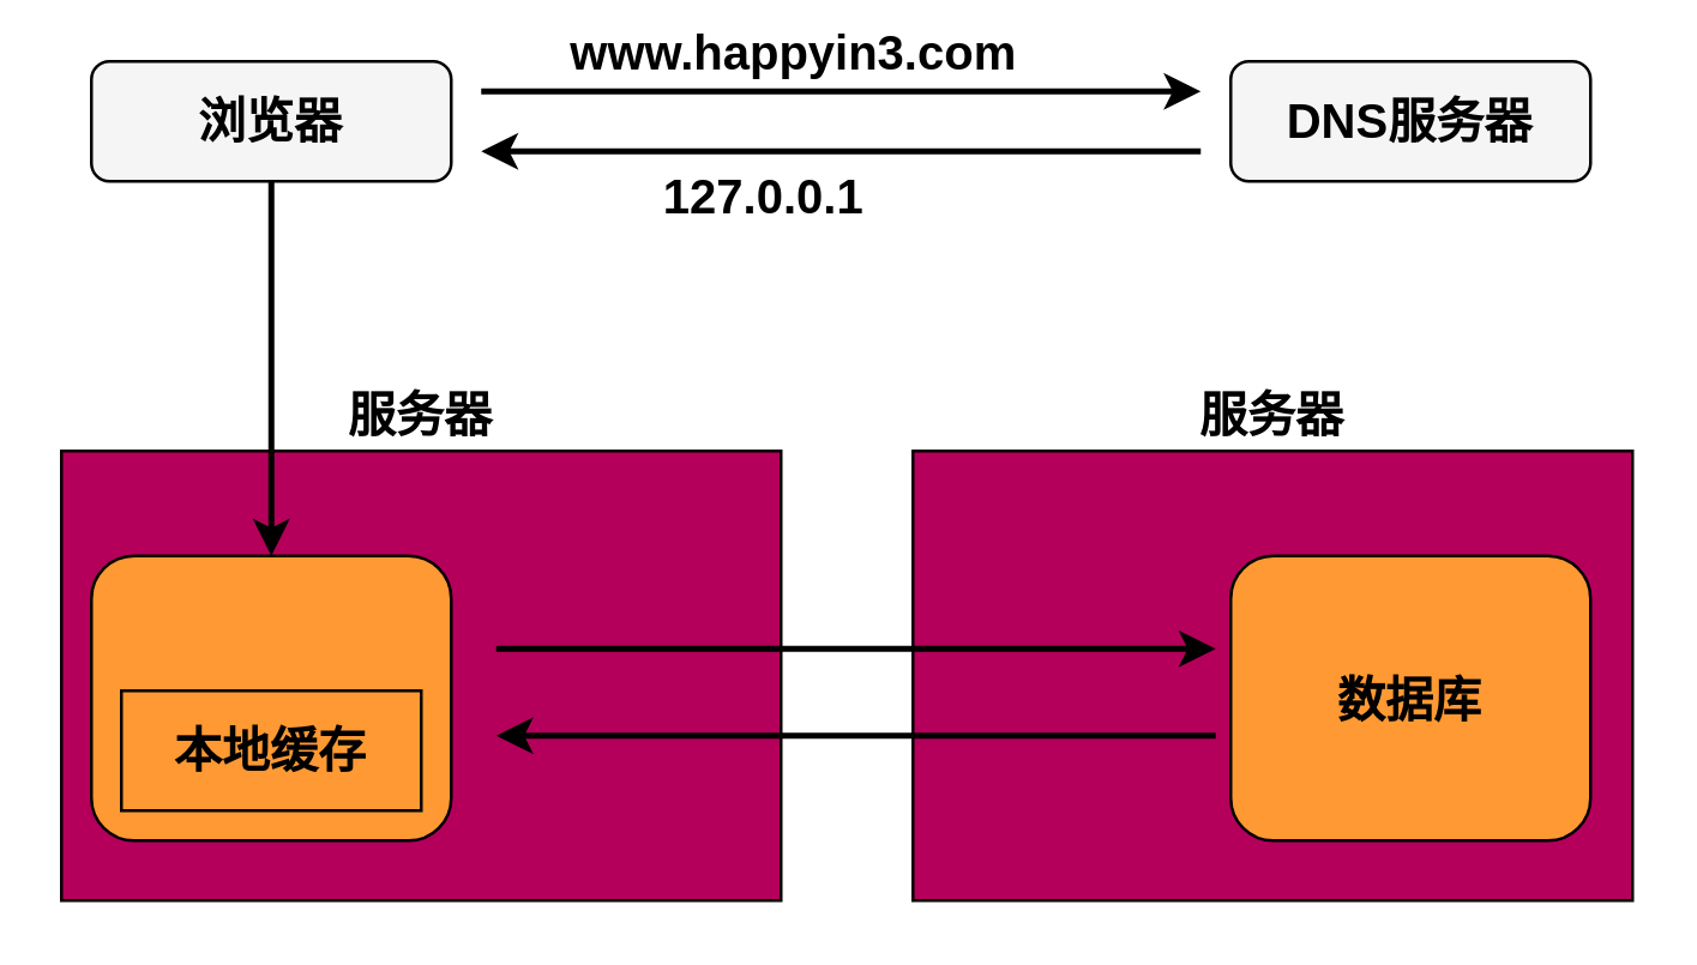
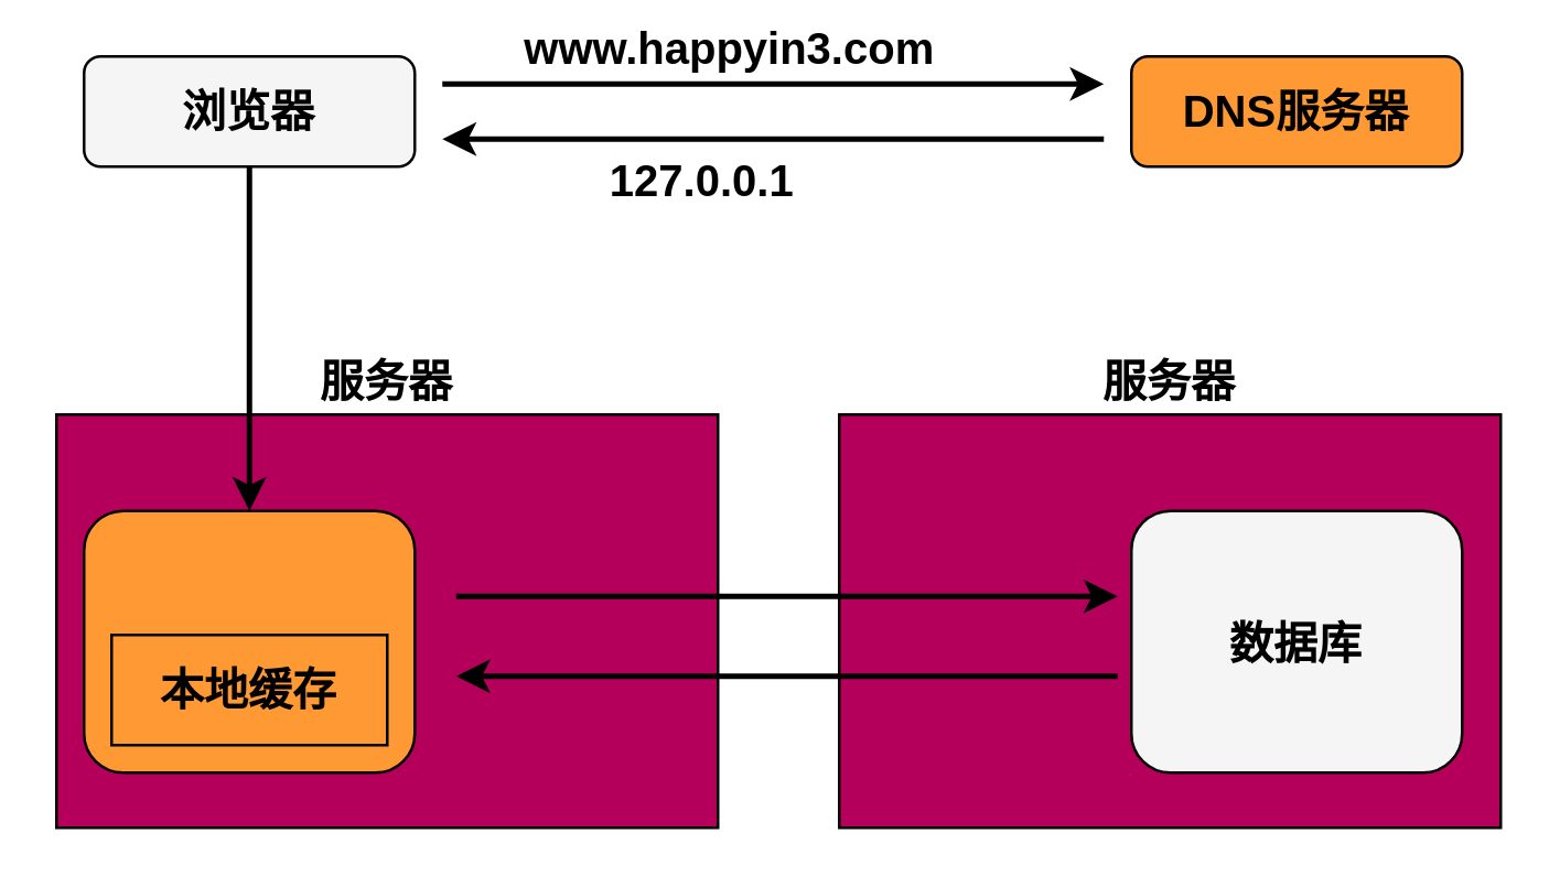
- <mxCell id="3" value="DNS服务器" style="rounded=1;whiteSpace=wrap;html=1;glass=0;fontSize=16;fontStyle=1;fillColor=#f5f5f5;" vertex="1" parent="1"><mxGeometry x="410" y="20" width="120" height="40" as="geometry" /></mxCell>
+ <mxCell id="3" value="DNS服务器" style="rounded=1;whiteSpace=wrap;html=1;glass=0;fontSize=16;fontStyle=1;fillColor=#FF9933;" vertex="1" parent="1"><mxGeometry x="410" y="20" width="120" height="40" as="geometry" /></mxCell>
- <mxCell id="12" value="数据库" style="rounded=1;whiteSpace=wrap;html=1;glass=0;fontSize=16;fontStyle=1;fillColor=#FF9933;" vertex="1" parent="1"><mxGeometry x="410" y="185" width="120" height="95" as="geometry" /></mxCell>
+ <mxCell id="12" value="数据库" style="rounded=1;whiteSpace=wrap;html=1;glass=0;fontSize=16;fontStyle=1;fillColor=#f5f5f5;" vertex="1" parent="1"><mxGeometry x="410" y="185" width="120" height="95" as="geometry" /></mxCell>
